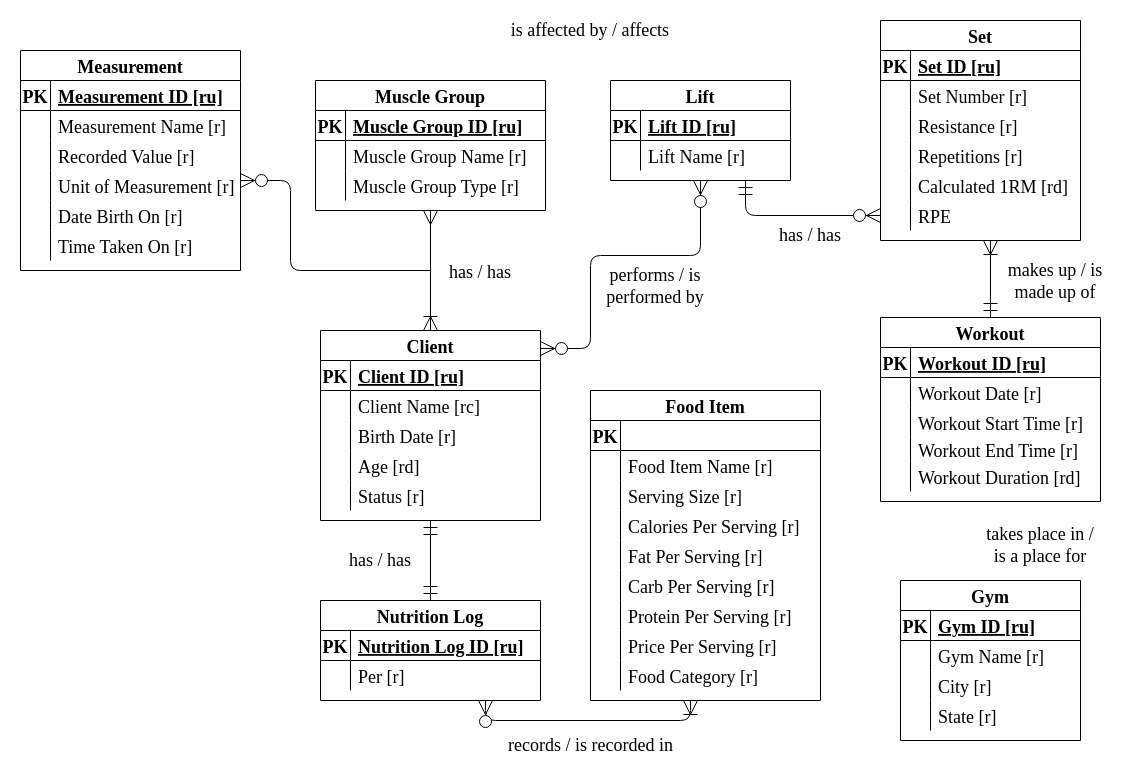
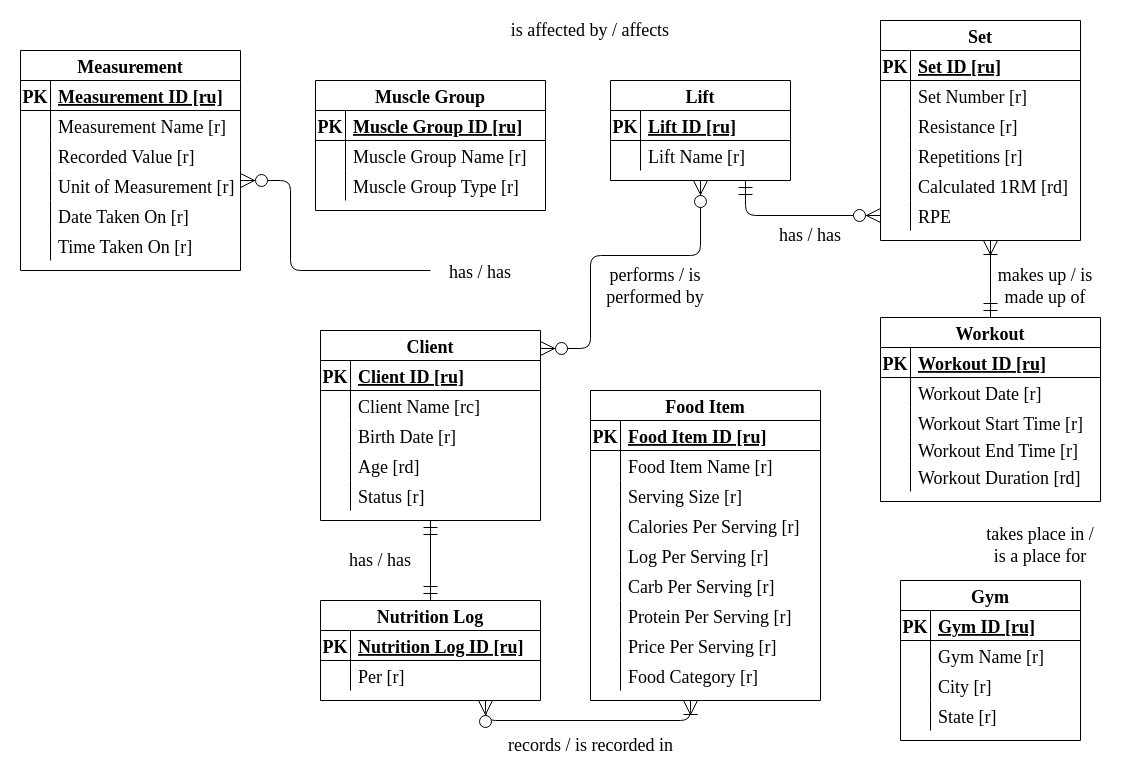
- <mxCell id="17" value="Date Birth On [r]" style="shape=partialRectangle;connectable=0;fillColor=none;top=0;left=0;bottom=0;right=0;align=left;spacingLeft=6;overflow=hidden;fontFamily=Times New Roman;fontSize=18;" parent="15" vertex="1"><mxGeometry x="30" width="190" height="30" as="geometry" /></mxCell>
+ <mxCell id="17" value="Date Taken On [r]" style="shape=partialRectangle;connectable=0;fillColor=none;top=0;left=0;bottom=0;right=0;align=left;spacingLeft=6;overflow=hidden;fontFamily=Times New Roman;fontSize=18;" parent="15" vertex="1"><mxGeometry x="30" width="190" height="30" as="geometry" /></mxCell>
- <mxCell id="98" value="" style="fontSize=18;html=1;endArrow=ERoneToMany;startArrow=ERmany;exitX=0.5;exitY=1;exitDx=0;exitDy=0;endSize=12;startSize=12;startFill=0;entryX=0.5;entryY=0;entryDx=0;entryDy=0;fontFamily=Times New Roman;" parent="1" source="60" target="21" edge="1"><mxGeometry width="100" height="100" relative="1" as="geometry"><mxPoint x="240" y="440" as="sourcePoint" /><mxPoint x="300" y="370" as="targetPoint" /></mxGeometry></mxCell>
- <mxCell id="145" value="makes up / is made up of" style="text;html=1;strokeColor=none;fillColor=none;align=center;verticalAlign=middle;whiteSpace=wrap;rounded=0;fontFamily=Times New Roman;fontSize=18;" parent="1" vertex="1"><mxGeometry x="1000" y="266" width="110" height="30" as="geometry" /></mxCell>
+ <mxCell id="145" value="makes up / is made up of" style="text;html=1;strokeColor=none;fillColor=none;align=center;verticalAlign=middle;whiteSpace=wrap;rounded=0;fontFamily=Times New Roman;fontSize=18;" parent="1" vertex="1"><mxGeometry x="990" y="271" width="110" height="30" as="geometry" /></mxCell>
+ <mxCell id="73" value="Food Item ID [ru]" style="shape=partialRectangle;connectable=0;fillColor=none;top=0;left=0;bottom=0;right=0;align=left;spacingLeft=6;fontStyle=5;overflow=hidden;fontFamily=Times New Roman;fontSize=18;" parent="71" vertex="1"><mxGeometry x="30" width="200" height="30" as="geometry" /></mxCell>
- <mxCell id="85" value="Fat Per Serving [r]" style="shape=partialRectangle;connectable=0;fillColor=none;top=0;left=0;bottom=0;right=0;align=left;spacingLeft=6;overflow=hidden;fontFamily=Times New Roman;fontSize=18;" parent="83" vertex="1"><mxGeometry x="30" width="200" height="30" as="geometry" /></mxCell>
+ <mxCell id="85" value="Log Per Serving [r]" style="shape=partialRectangle;connectable=0;fillColor=none;top=0;left=0;bottom=0;right=0;align=left;spacingLeft=6;overflow=hidden;fontFamily=Times New Roman;fontSize=18;" parent="83" vertex="1"><mxGeometry x="30" width="200" height="30" as="geometry" /></mxCell>
